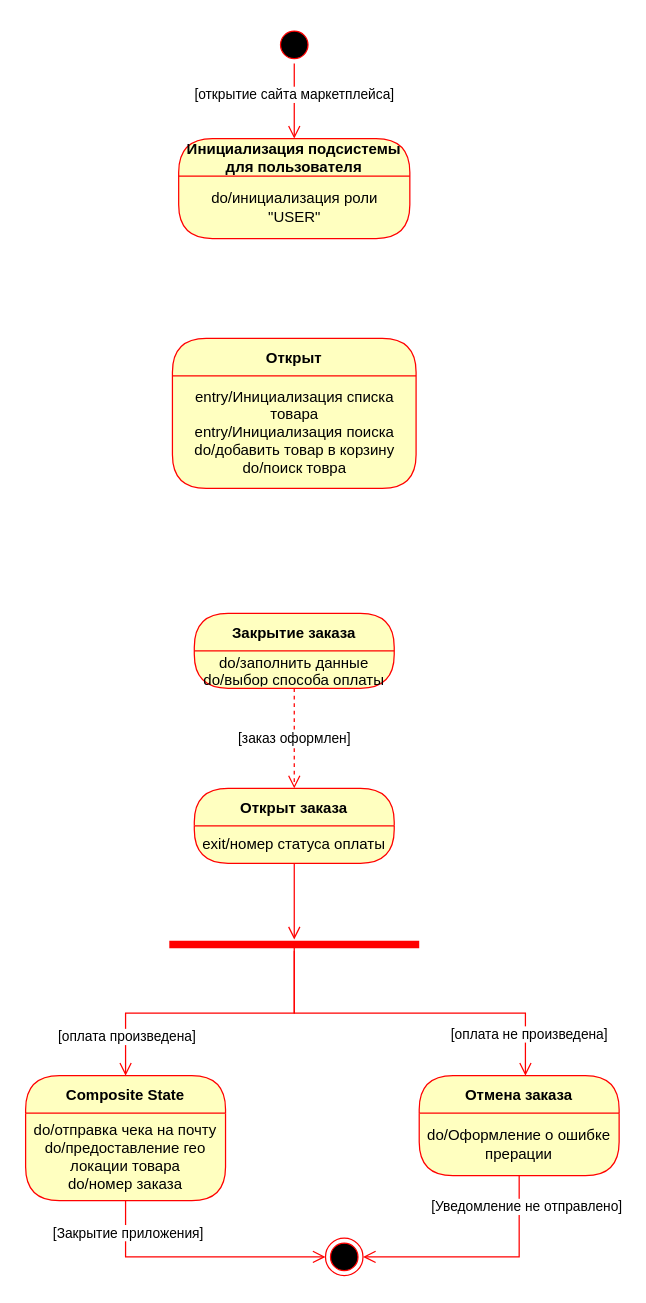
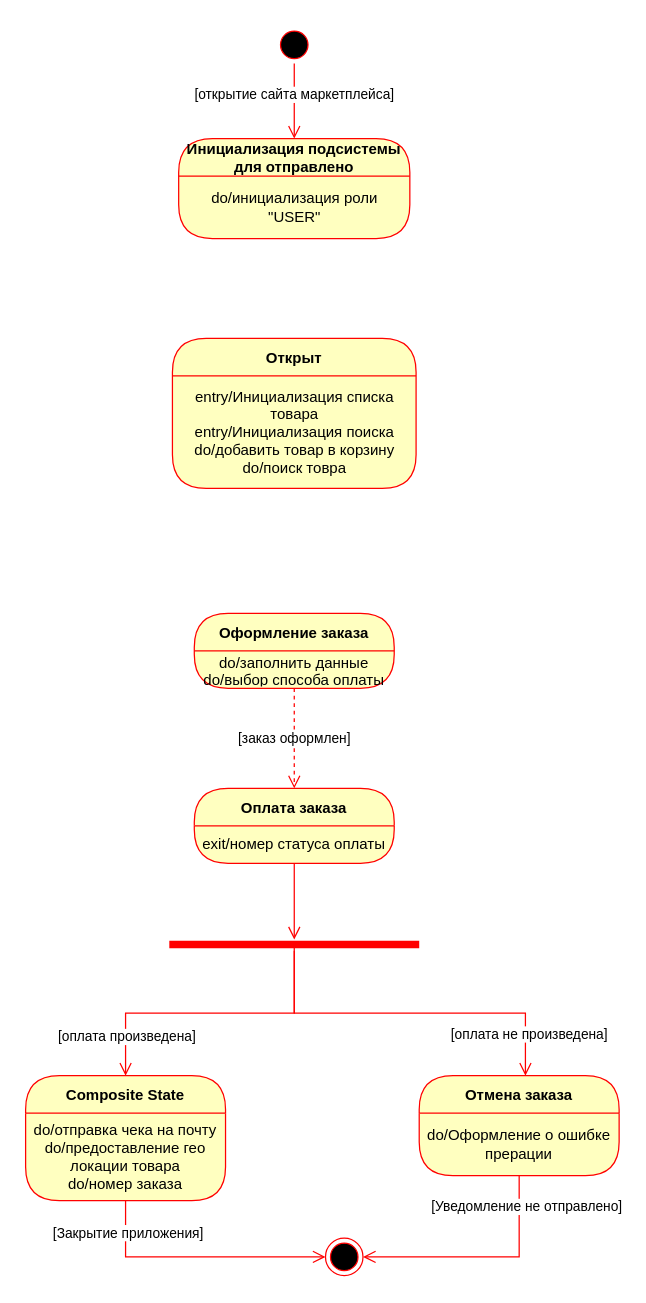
- <mxCell id="5" value="Инициализация подсистемы&#10;для пользователя" style="swimlane;fontStyle=1;align=center;verticalAlign=middle;childLayout=stackLayout;horizontal=1;startSize=30;horizontalStack=0;resizeParent=0;resizeLast=1;container=0;fontColor=#000000;collapsible=0;rounded=1;arcSize=30;strokeColor=#ff0000;fillColor=#ffffc0;swimlaneFillColor=#ffffc0;dropTarget=0;" parent="1" vertex="1"><mxGeometry x="142.5" y="110" width="185" height="80" as="geometry" /></mxCell>
+ <mxCell id="5" value="Инициализация подсистемы&#10;для отправлено" style="swimlane;fontStyle=1;align=center;verticalAlign=middle;childLayout=stackLayout;horizontal=1;startSize=30;horizontalStack=0;resizeParent=0;resizeLast=1;container=0;fontColor=#000000;collapsible=0;rounded=1;arcSize=30;strokeColor=#ff0000;fillColor=#ffffc0;swimlaneFillColor=#ffffc0;dropTarget=0;" parent="1" vertex="1"><mxGeometry x="142.5" y="110" width="185" height="80" as="geometry" /></mxCell>
- <mxCell id="9" value="Закрытие заказа" style="swimlane;fontStyle=1;align=center;verticalAlign=middle;childLayout=stackLayout;horizontal=1;startSize=30;horizontalStack=0;resizeParent=0;resizeLast=1;container=0;fontColor=#000000;collapsible=0;rounded=1;arcSize=30;strokeColor=#ff0000;fillColor=#ffffc0;swimlaneFillColor=#ffffc0;dropTarget=0;" parent="1" vertex="1"><mxGeometry x="155" y="490" width="160" height="60" as="geometry" /></mxCell>
+ <mxCell id="9" value="Оформление заказа" style="swimlane;fontStyle=1;align=center;verticalAlign=middle;childLayout=stackLayout;horizontal=1;startSize=30;horizontalStack=0;resizeParent=0;resizeLast=1;container=0;fontColor=#000000;collapsible=0;rounded=1;arcSize=30;strokeColor=#ff0000;fillColor=#ffffc0;swimlaneFillColor=#ffffc0;dropTarget=0;" parent="1" vertex="1"><mxGeometry x="155" y="490" width="160" height="60" as="geometry" /></mxCell>
- <mxCell id="13" value="Открыт заказа" style="swimlane;fontStyle=1;align=center;verticalAlign=middle;childLayout=stackLayout;horizontal=1;startSize=30;horizontalStack=0;resizeParent=0;resizeLast=1;container=0;fontColor=#000000;collapsible=0;rounded=1;arcSize=30;strokeColor=#ff0000;fillColor=#ffffc0;swimlaneFillColor=#ffffc0;dropTarget=0;" parent="1" vertex="1"><mxGeometry x="155" y="630" width="160" height="60" as="geometry" /></mxCell>
+ <mxCell id="13" value="Оплата заказа" style="swimlane;fontStyle=1;align=center;verticalAlign=middle;childLayout=stackLayout;horizontal=1;startSize=30;horizontalStack=0;resizeParent=0;resizeLast=1;container=0;fontColor=#000000;collapsible=0;rounded=1;arcSize=30;strokeColor=#ff0000;fillColor=#ffffc0;swimlaneFillColor=#ffffc0;dropTarget=0;" parent="1" vertex="1"><mxGeometry x="155" y="630" width="160" height="60" as="geometry" /></mxCell>
